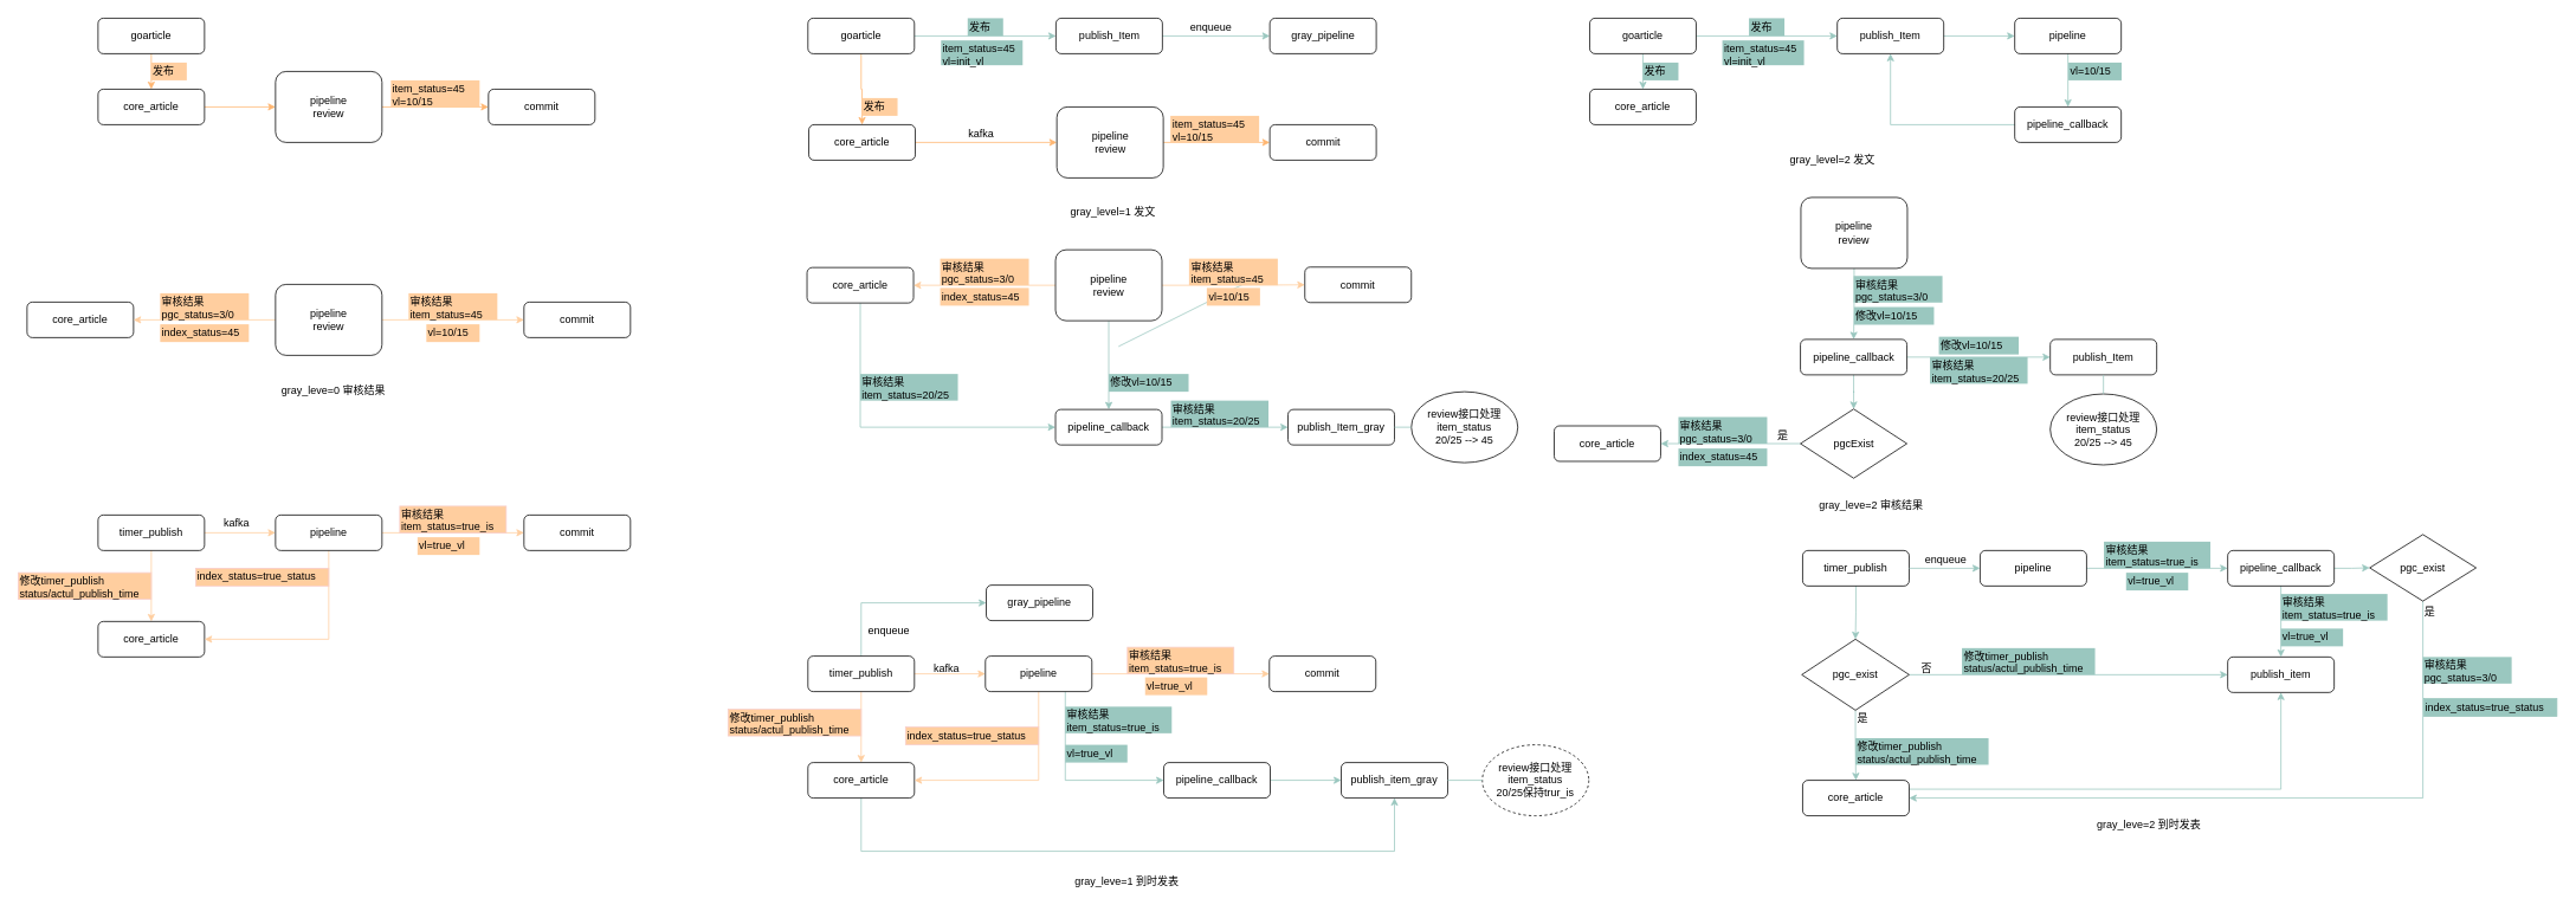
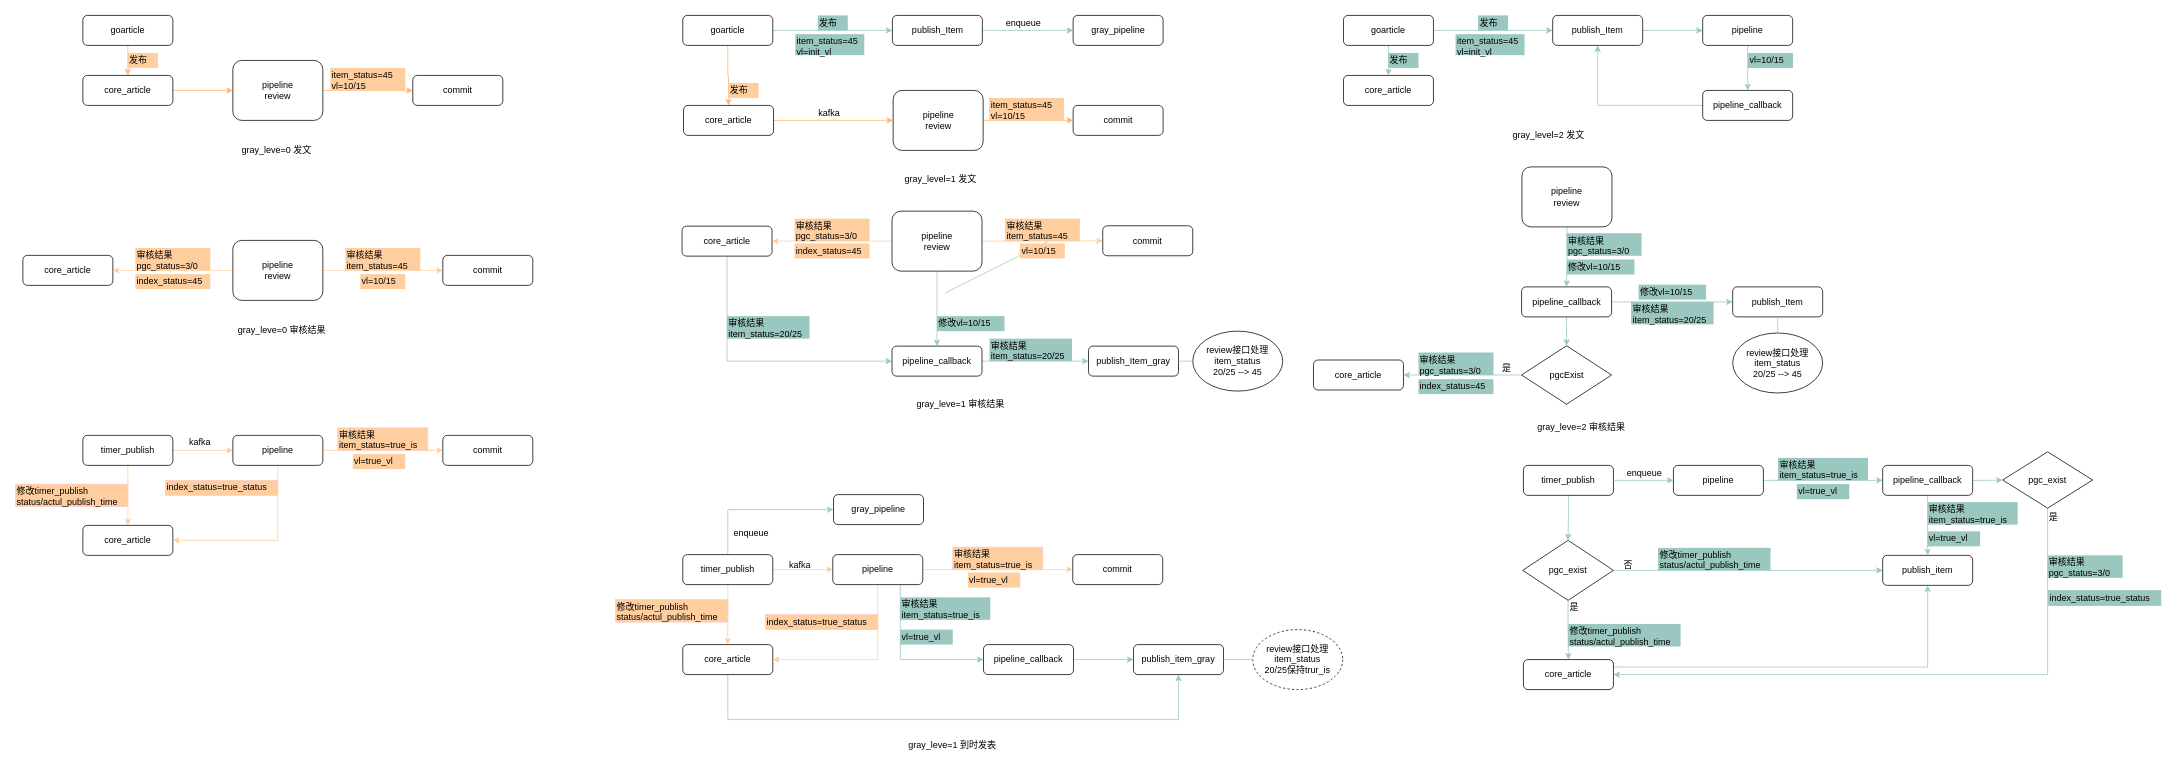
+ <mxCell id="150" value="gray_leve=0 发文" style="text;html=1;resizable=0;points=[];autosize=1;align=left;verticalAlign=top;spacingTop=-4;" parent="1" vertex="1"><mxGeometry x="320" y="190" width="110" height="20" as="geometry" /></mxCell>
+ <mxCell id="153" value="gray_leve=1 审核结果" style="text;html=1;resizable=0;points=[];autosize=1;align=left;verticalAlign=top;spacingTop=-4;" parent="1" vertex="1"><mxGeometry x="1220" y="528.5" width="130" height="20" as="geometry" /></mxCell>
- <mxCell id="157" value="gray_leve=2 到时发表" style="text;html=1;resizable=0;points=[];autosize=1;align=left;verticalAlign=top;spacingTop=-4;" parent="1" vertex="1"><mxGeometry x="2360.5" y="919" width="130" height="20" as="geometry" /></mxCell>
